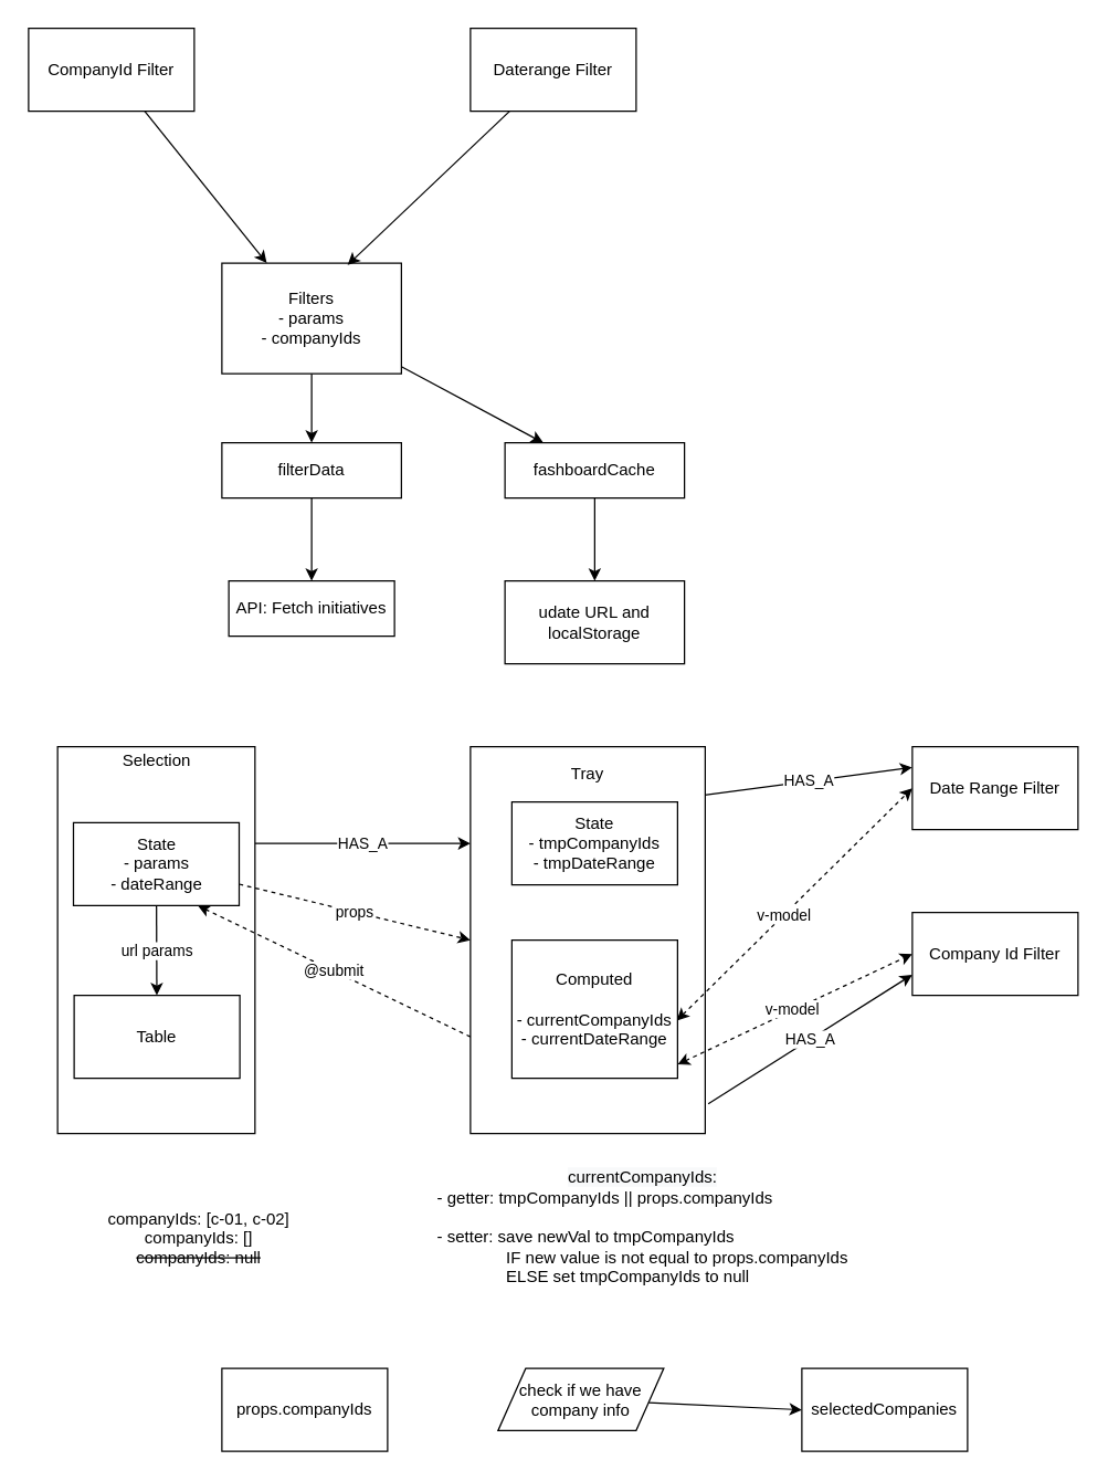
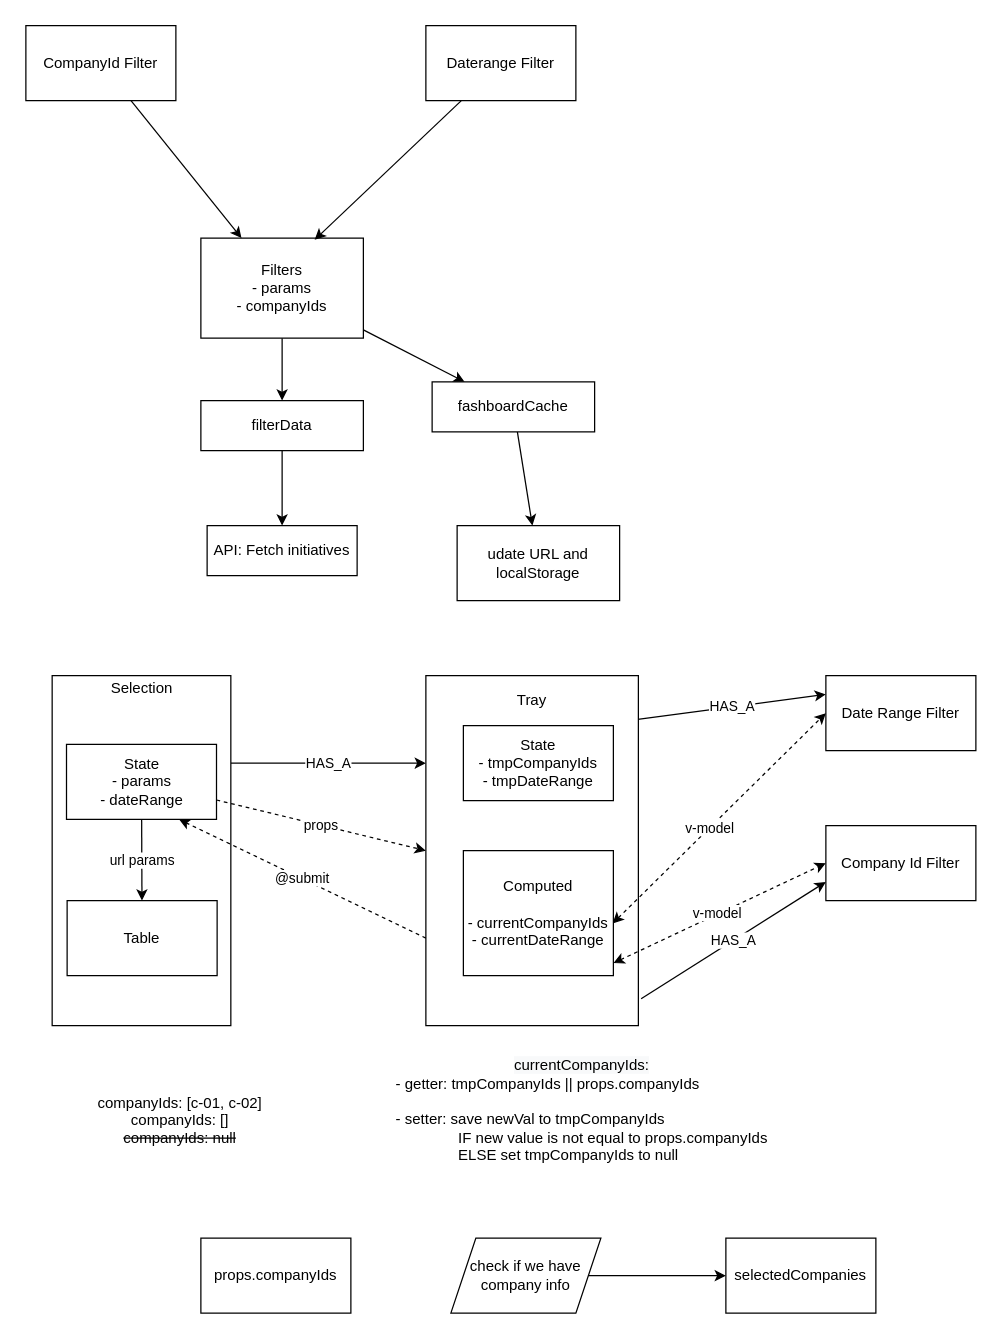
- <mxCell id="13" value="fashboardCache" style="rounded=0;whiteSpace=wrap;html=1;" vertex="1" parent="1"><mxGeometry x="365" y="320" width="130" height="40" as="geometry" /></mxCell>
+ <mxCell id="13" value="fashboardCache" style="rounded=0;whiteSpace=wrap;html=1;" vertex="1" parent="1"><mxGeometry x="345" y="305" width="130" height="40" as="geometry" /></mxCell>
- <mxCell id="38" value="check if we have company info" style="shape=parallelogram;perimeter=parallelogramPerimeter;whiteSpace=wrap;html=1;fixedSize=1;rounded=0;" vertex="1" parent="1"><mxGeometry x="360" y="990" width="120" height="45" as="geometry" /></mxCell>
+ <mxCell id="38" value="check if we have company info" style="shape=parallelogram;perimeter=parallelogramPerimeter;whiteSpace=wrap;html=1;fixedSize=1;rounded=0;" vertex="1" parent="1"><mxGeometry x="360" y="990" width="120" height="60" as="geometry" /></mxCell>
